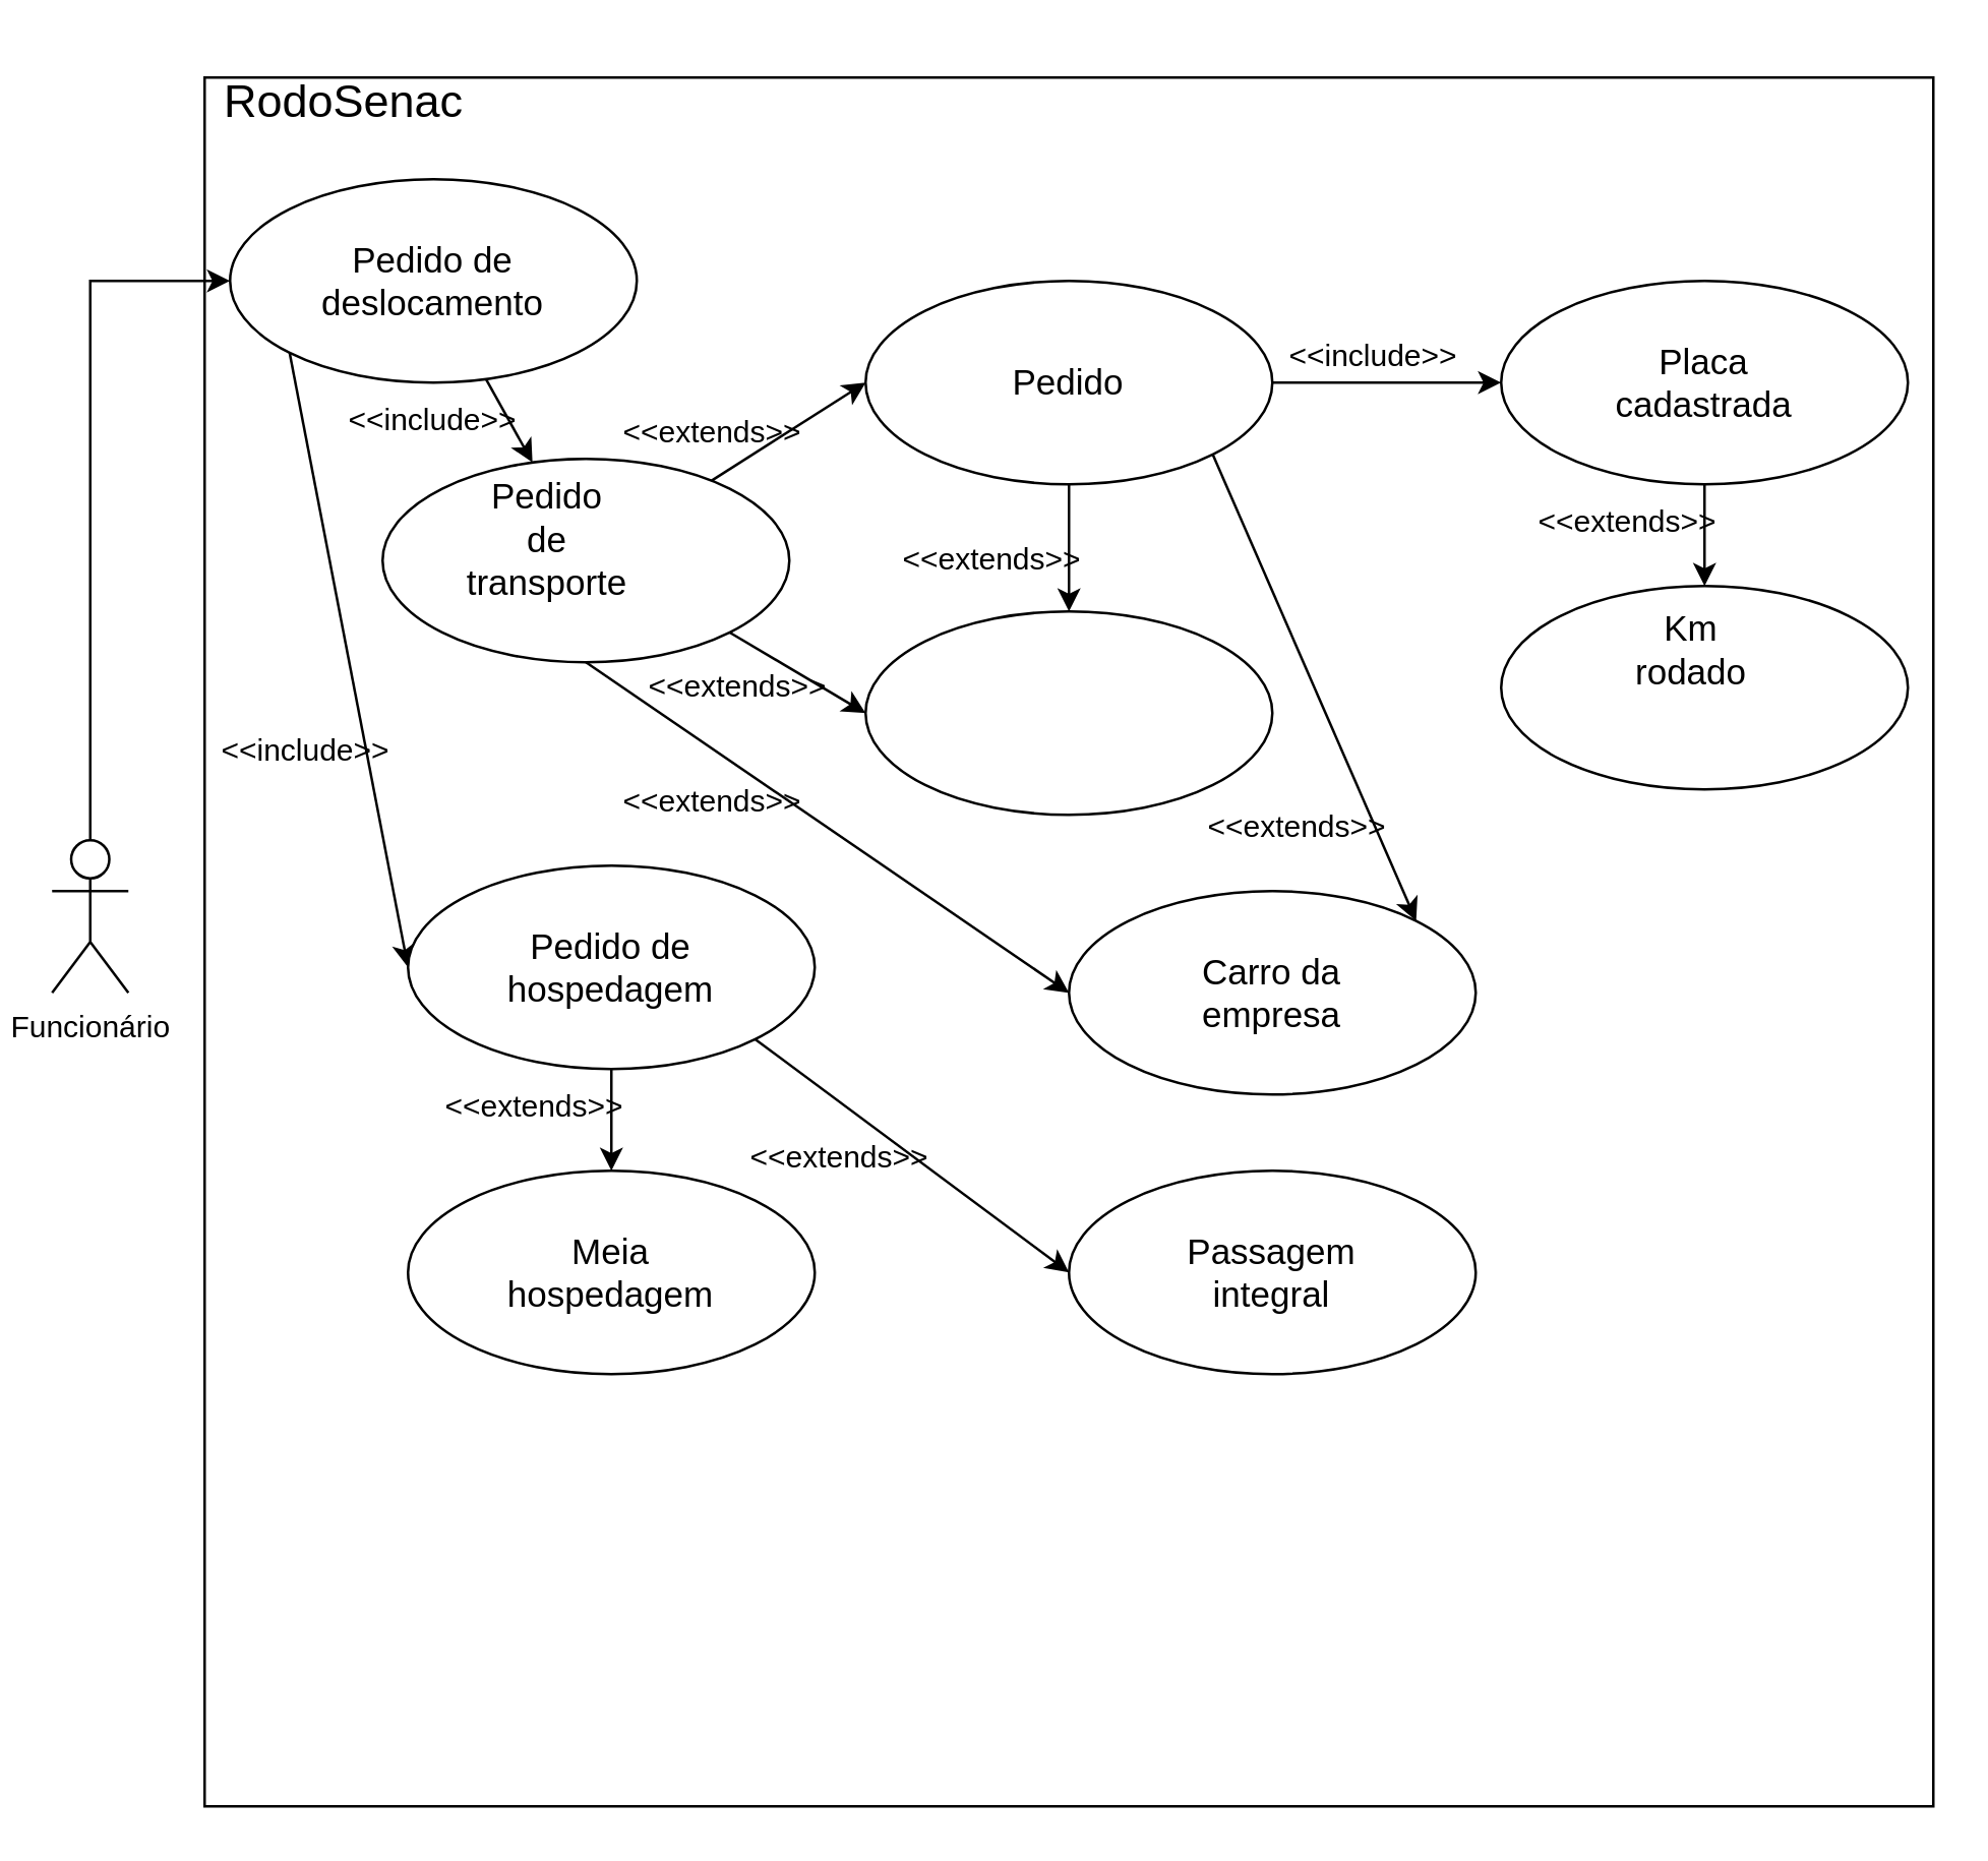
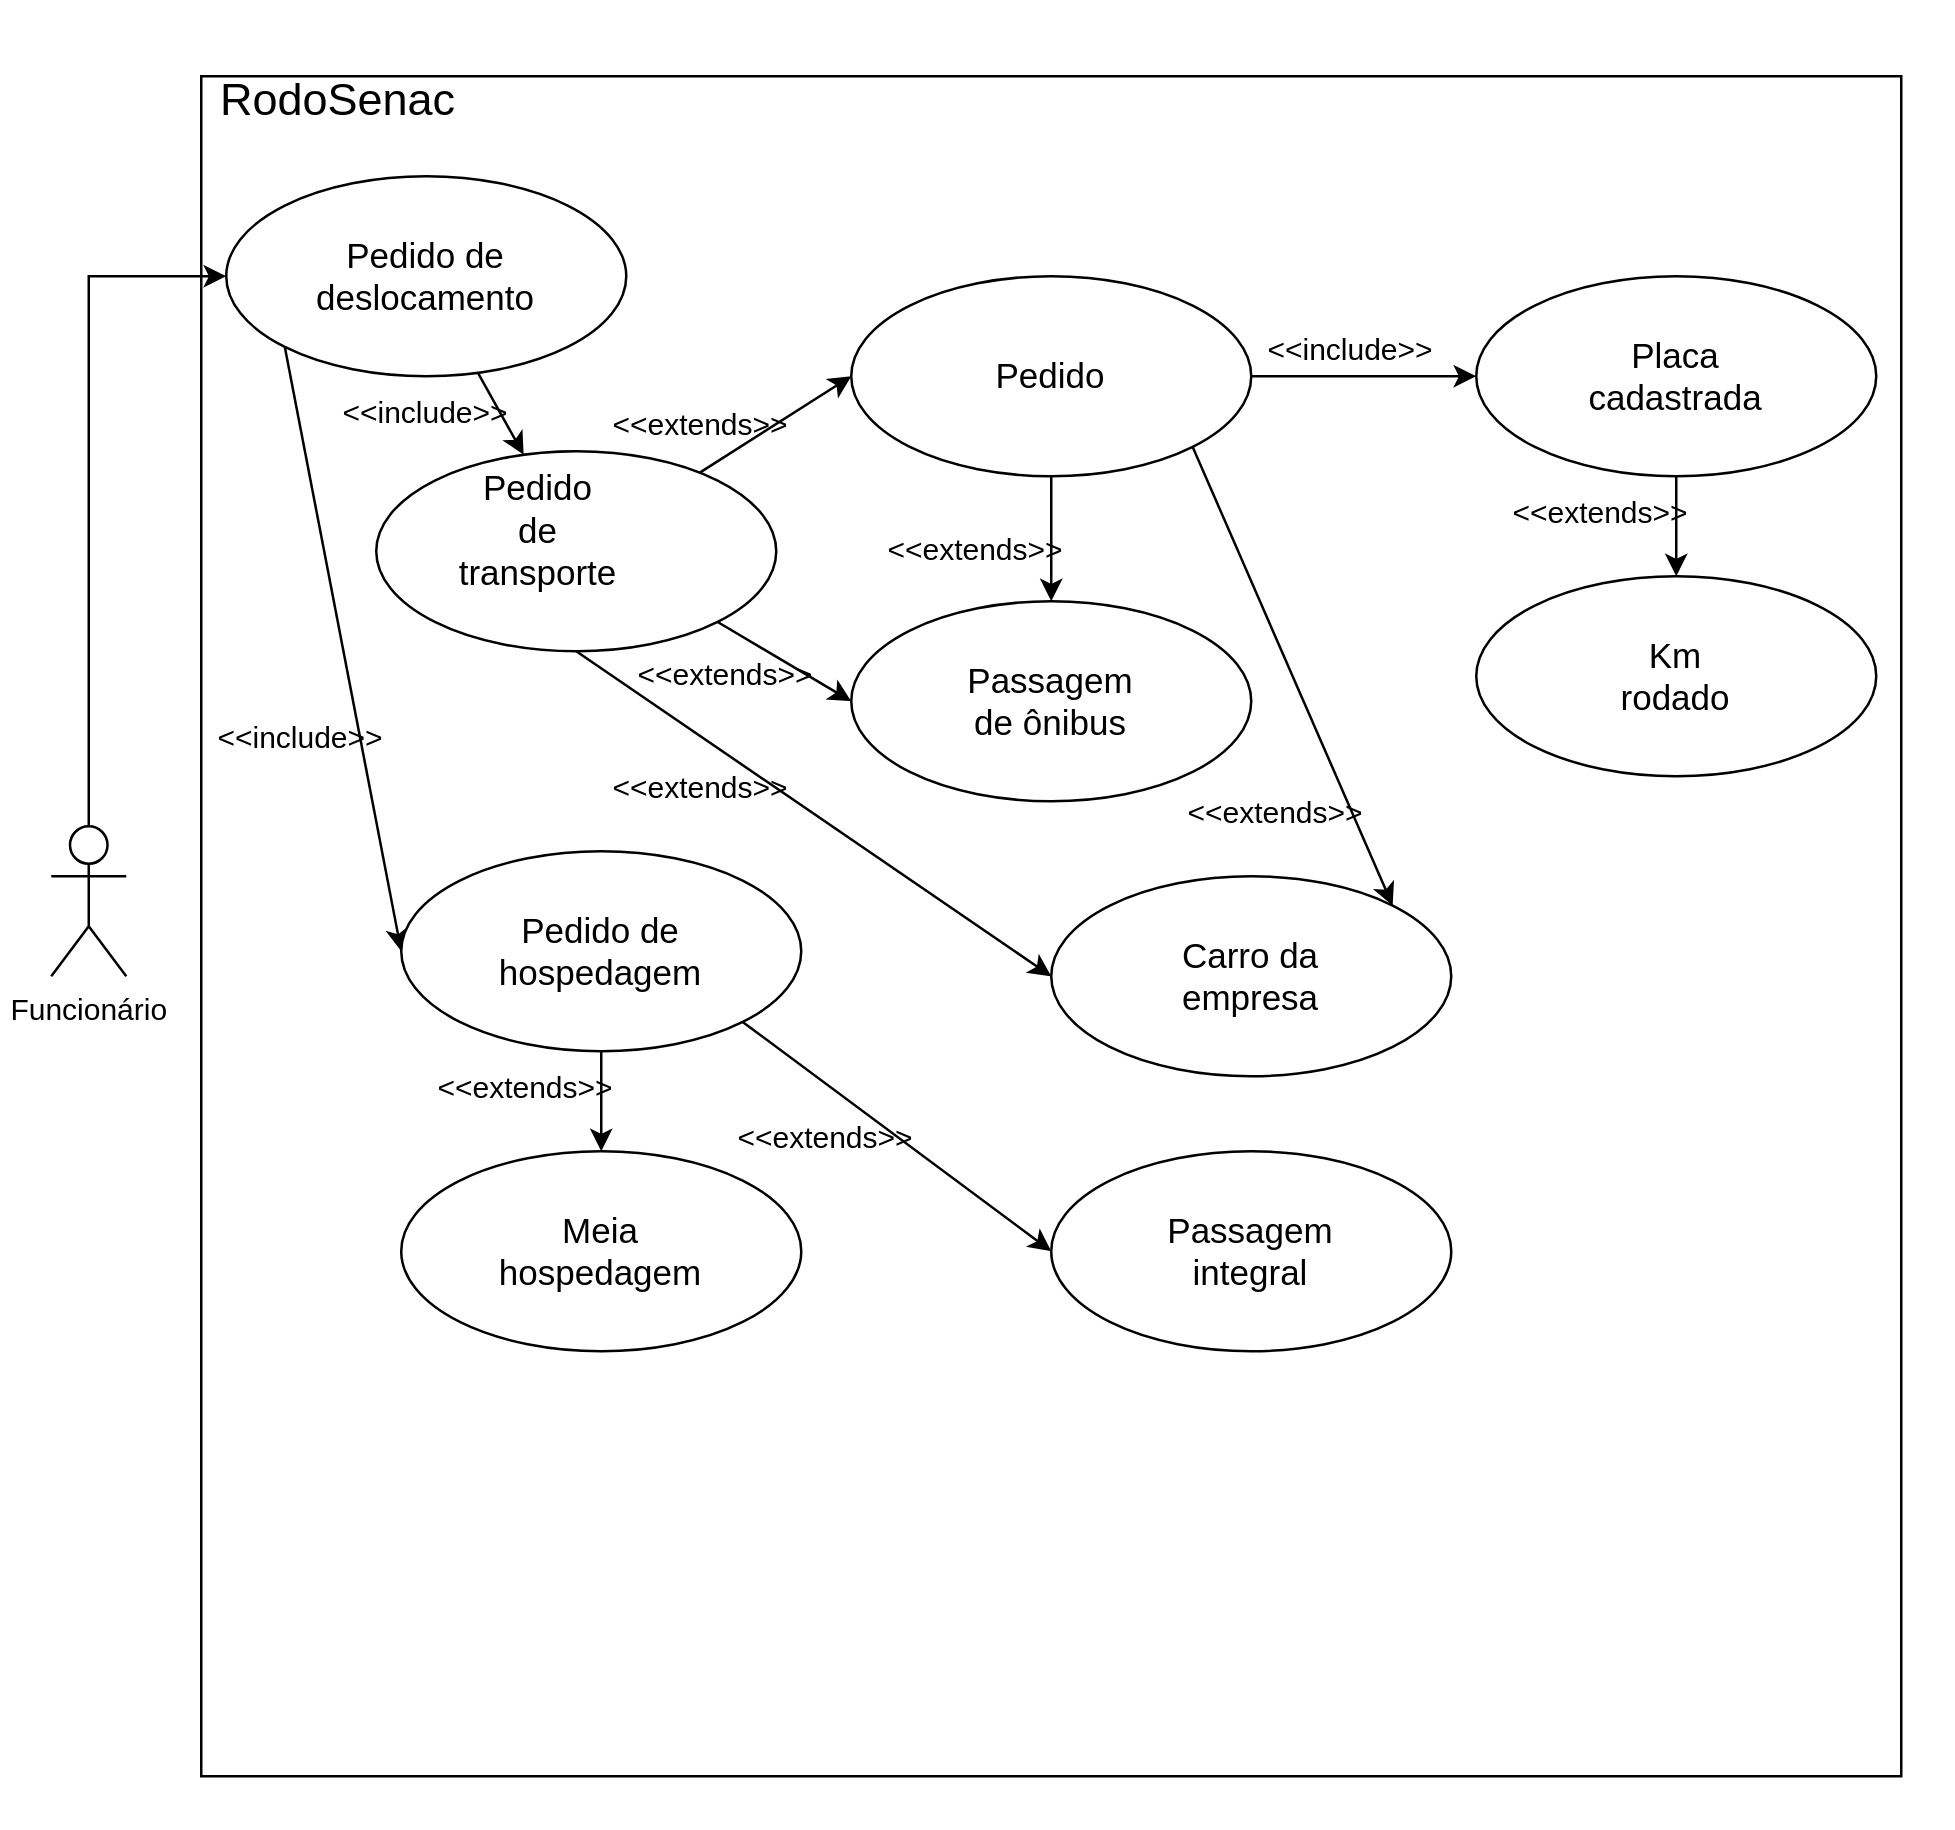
- <mxCell id="25" value="&lt;font style=&quot;font-size: 14px;&quot;&gt;Km rodado&lt;/font&gt;" style="text;html=1;strokeColor=none;fillColor=none;align=center;verticalAlign=middle;whiteSpace=wrap;rounded=0;" vertex="1" parent="1"><mxGeometry x="635" y="240" width="60" height="30" as="geometry" /></mxCell>
+ <mxCell id="25" value="&lt;font style=&quot;font-size: 14px;&quot;&gt;Km rodado&lt;/font&gt;" style="text;html=1;strokeColor=none;fillColor=none;align=center;verticalAlign=middle;whiteSpace=wrap;rounded=0;" vertex="1" parent="1"><mxGeometry x="640" y="255" width="60" height="30" as="geometry" /></mxCell>
+ <mxCell id="28" value="&lt;font style=&quot;font-size: 14px;&quot;&gt;Passagem de ônibus&lt;/font&gt;" style="text;html=1;strokeColor=none;fillColor=none;align=center;verticalAlign=middle;whiteSpace=wrap;rounded=0;" vertex="1" parent="1"><mxGeometry x="390" y="265" width="60" height="30" as="geometry" /></mxCell>
